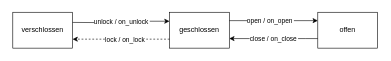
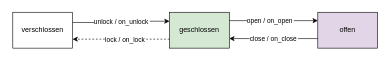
- <mxCell id="2" value="geschlossen" style="rounded=0;whiteSpace=wrap;html=1;" parent="1" vertex="1"><mxGeometry x="282" y="20" width="100" height="60" as="geometry" /></mxCell>
+ <mxCell id="2" value="geschlossen" style="rounded=0;whiteSpace=wrap;html=1;fillColor=#d5e8d4;" parent="1" vertex="1"><mxGeometry x="282" y="20" width="100" height="60" as="geometry" /></mxCell>
- <mxCell id="3" value="offen" style="rounded=0;whiteSpace=wrap;html=1;" parent="1" vertex="1"><mxGeometry x="530" y="20" width="100" height="60" as="geometry" /></mxCell>
+ <mxCell id="3" value="offen" style="rounded=0;whiteSpace=wrap;html=1;fillColor=#e1d5e7;" parent="1" vertex="1"><mxGeometry x="530" y="20" width="100" height="60" as="geometry" /></mxCell>
